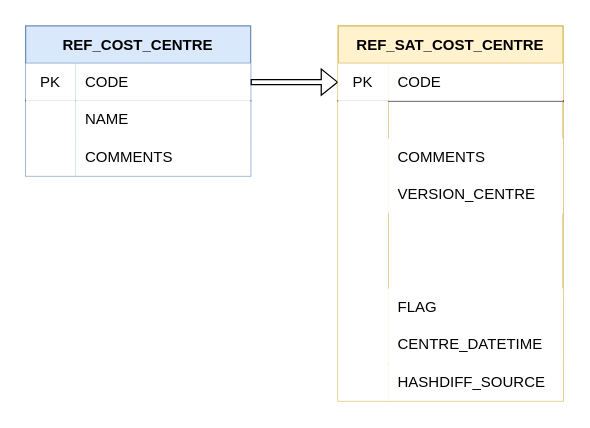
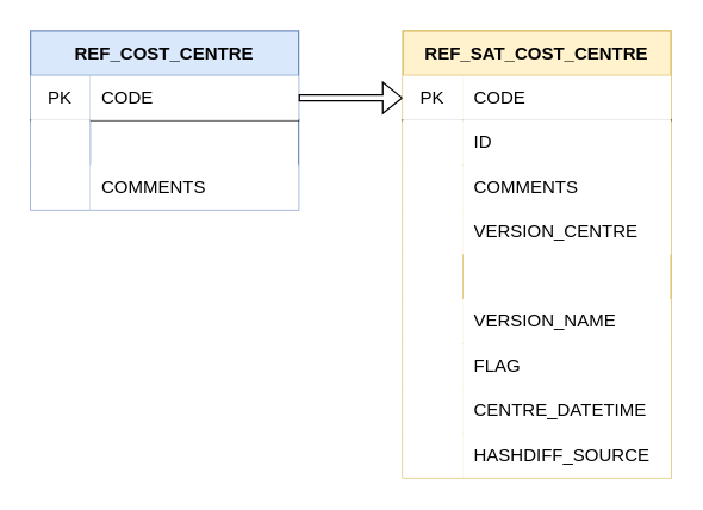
- <mxCell id="8" value="NAME" style="shape=partialRectangle;html=1;whiteSpace=wrap;connectable=0;fillColor=default;top=0;left=0;bottom=0;right=0;align=left;spacingLeft=6;overflow=hidden;pointerEvents=1;" parent="6" vertex="1"><mxGeometry x="40" width="140" height="30" as="geometry"><mxRectangle width="140" height="30" as="alternateBounds" /></mxGeometry></mxCell>
+ <mxCell id="19" value="ID" style="shape=partialRectangle;html=1;whiteSpace=wrap;connectable=0;fillColor=default;top=0;left=0;bottom=0;right=0;align=left;spacingLeft=6;overflow=hidden;pointerEvents=1;" vertex="1" parent="17"><mxGeometry x="40" width="140" height="30" as="geometry"><mxRectangle width="140" height="30" as="alternateBounds" /></mxGeometry></mxCell>
+ <mxCell id="30" value="VERSION_NAME" style="shape=partialRectangle;html=1;whiteSpace=wrap;connectable=0;fillColor=default;top=0;left=0;bottom=0;right=0;align=left;spacingLeft=6;overflow=hidden;pointerEvents=1;" vertex="1" parent="28"><mxGeometry x="40" width="140" height="30" as="geometry"><mxRectangle width="140" height="30" as="alternateBounds" /></mxGeometry></mxCell>
